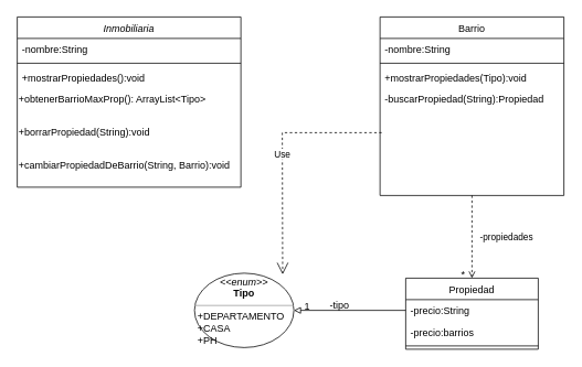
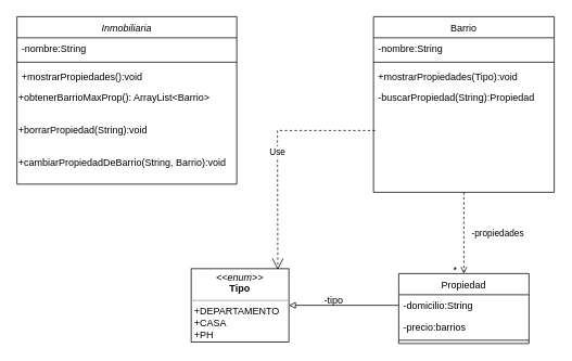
- <mxCell id="6" value="+obtenerBarrioMaxProp(): ArrayList&amp;lt;Tipo&amp;gt;" style="text;whiteSpace=wrap;html=1;" vertex="1" parent="2"><mxGeometry y="86" width="270" height="40" as="geometry" /></mxCell>
+ <mxCell id="6" value="+obtenerBarrioMaxProp(): ArrayList&amp;lt;Barrio&amp;gt;" style="text;whiteSpace=wrap;html=1;" vertex="1" parent="2"><mxGeometry y="86" width="270" height="40" as="geometry" /></mxCell>
- <mxCell id="23" value="1" style="text;html=1;align=center;verticalAlign=middle;resizable=0;points=[];autosize=1;strokeColor=none;fillColor=none;" vertex="1" parent="1"><mxGeometry x="355" y="355" width="30" height="30" as="geometry" /></mxCell>
- <mxCell id="20" value="&lt;p style=&quot;margin:0px;margin-top:4px;text-align:center;&quot;&gt;&lt;i&gt;&amp;lt;&amp;lt;enum&amp;gt;&amp;gt;&lt;/i&gt;&lt;br&gt;&lt;b&gt;Tipo&lt;/b&gt;&lt;/p&gt;&lt;hr size=&quot;1&quot;&gt;&lt;p style=&quot;margin:0px;margin-left:4px;&quot;&gt;+DEPARTAMENTO&amp;nbsp;&lt;br&gt;+CASA&lt;/p&gt;&lt;p style=&quot;margin:0px;margin-left:4px;&quot;&gt;+PH&lt;/p&gt;&lt;hr size=&quot;1&quot;&gt;&lt;p style=&quot;margin:0px;margin-left:4px;&quot;&gt;&lt;br&gt;&lt;/p&gt;" style="ellipse;verticalAlign=top;align=left;overflow=fill;fontSize=12;fontFamily=Helvetica;html=1;" vertex="1" parent="1"><mxGeometry x="234" y="330" width="120" height="90" as="geometry" /></mxCell>
+ <mxCell id="20" value="&lt;p style=&quot;margin:0px;margin-top:4px;text-align:center;&quot;&gt;&lt;i&gt;&amp;lt;&amp;lt;enum&amp;gt;&amp;gt;&lt;/i&gt;&lt;br&gt;&lt;b&gt;Tipo&lt;/b&gt;&lt;/p&gt;&lt;hr size=&quot;1&quot;&gt;&lt;p style=&quot;margin:0px;margin-left:4px;&quot;&gt;+DEPARTAMENTO&amp;nbsp;&lt;br&gt;+CASA&lt;/p&gt;&lt;p style=&quot;margin:0px;margin-left:4px;&quot;&gt;+PH&lt;/p&gt;&lt;hr size=&quot;1&quot;&gt;&lt;p style=&quot;margin:0px;margin-left:4px;&quot;&gt;&lt;br&gt;&lt;/p&gt;" style="verticalAlign=top;align=left;overflow=fill;fontSize=12;fontFamily=Helvetica;html=1;" vertex="1" parent="1"><mxGeometry x="234" y="330" width="120" height="90" as="geometry" /></mxCell>
- <mxCell id="10" value="-precio:String" style="text;align=left;verticalAlign=top;spacingLeft=4;spacingRight=4;overflow=hidden;rotatable=0;points=[[0,0.5],[1,0.5]];portConstraint=eastwest;" vertex="1" parent="9"><mxGeometry y="26" width="160" height="26" as="geometry" /></mxCell>
+ <mxCell id="10" value="-domicilio:String" style="text;align=left;verticalAlign=top;spacingLeft=4;spacingRight=4;overflow=hidden;rotatable=0;points=[[0,0.5],[1,0.5]];portConstraint=eastwest;" vertex="1" parent="9"><mxGeometry y="26" width="160" height="26" as="geometry" /></mxCell>
